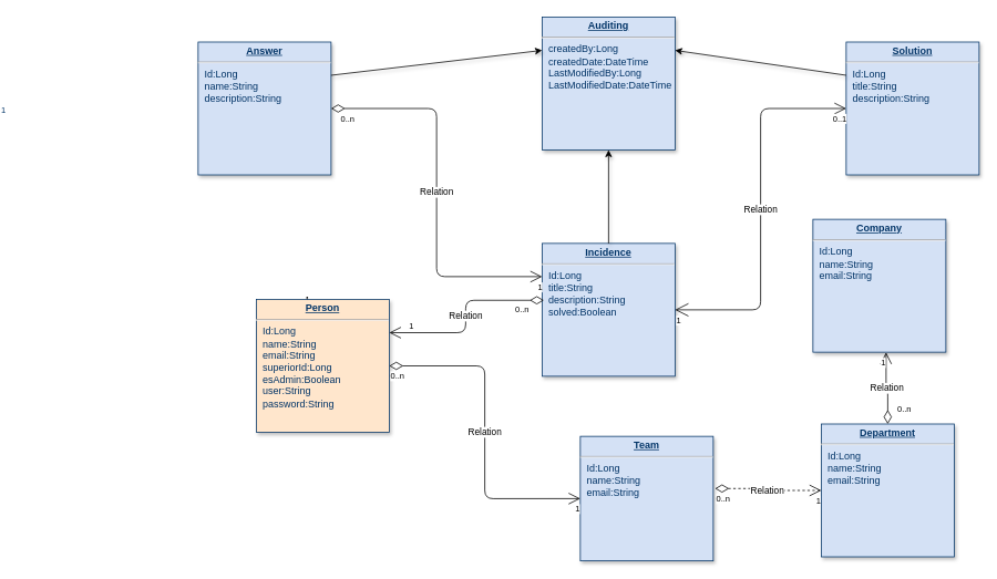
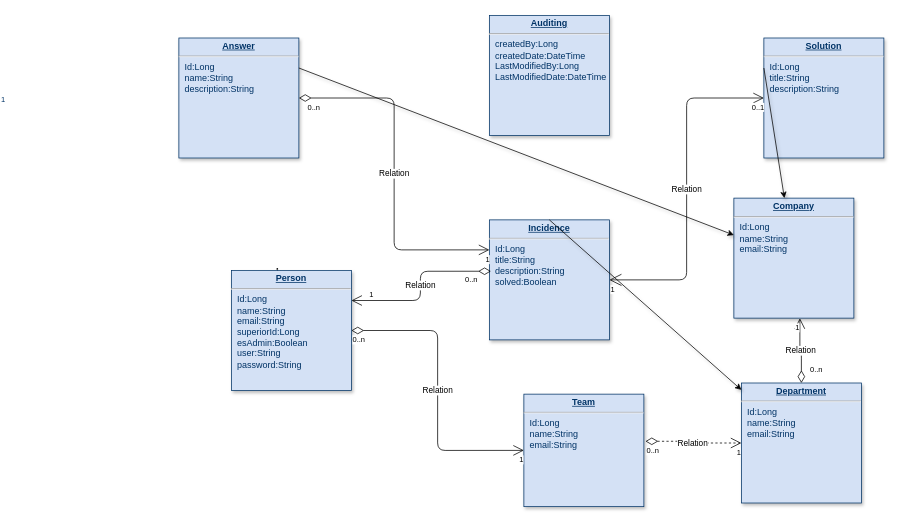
- <mxCell id="32" value="" style="endArrow=classic;html=1;exitX=1;exitY=0.25;exitDx=0;exitDy=0;entryX=0;entryY=0.25;entryDx=0;entryDy=0;shadow=1;" edge="1" parent="1" source="28" target="2"><mxGeometry width="50" height="50" relative="1" as="geometry"><mxPoint x="720.353" y="89.801" as="sourcePoint" /><mxPoint x="289.765" y="69.801" as="targetPoint" /></mxGeometry></mxCell>
+ <mxCell id="32" value="" style="endArrow=classic;html=1;exitX=1;exitY=0.25;exitDx=0;exitDy=0;shadow=1;" edge="1" parent="1" source="28" target="18"><mxGeometry width="50" height="50" relative="1" as="geometry"><mxPoint x="720.353" y="89.801" as="sourcePoint" /><mxPoint x="289.765" y="69.801" as="targetPoint" /></mxGeometry></mxCell>
- <mxCell id="24" value="" style="endArrow=classic;html=1;exitX=0;exitY=0.25;exitDx=0;exitDy=0;entryX=1;entryY=0.25;entryDx=0;entryDy=0;shadow=1;" edge="1" parent="1" source="22" target="2"><mxGeometry width="50" height="50" relative="1" as="geometry"><mxPoint x="409.765" y="109.801" as="sourcePoint" /><mxPoint x="289.765" y="109.801" as="targetPoint" /></mxGeometry></mxCell>
+ <mxCell id="24" value="" style="endArrow=classic;html=1;exitX=0;exitY=0.25;exitDx=0;exitDy=0;shadow=1;" edge="1" parent="1" source="22" target="18"><mxGeometry width="50" height="50" relative="1" as="geometry"><mxPoint x="409.765" y="109.801" as="sourcePoint" /><mxPoint x="289.765" y="109.801" as="targetPoint" /></mxGeometry></mxCell>
- <mxCell id="23" value="" style="endArrow=classic;html=1;exitX=0.5;exitY=0;exitDx=0;exitDy=0;entryX=0.5;entryY=1;entryDx=0;entryDy=0;shadow=1;" edge="1" parent="1" source="8" target="2"><mxGeometry width="50" height="50" relative="1" as="geometry"><mxPoint x="209.765" y="289.801" as="sourcePoint" /><mxPoint x="209.765" y="189.801" as="targetPoint" /></mxGeometry></mxCell>
+ <mxCell id="23" value="" style="endArrow=classic;html=1;exitX=0.5;exitY=0;exitDx=0;exitDy=0;shadow=1;" edge="1" parent="1" source="8" target="6"><mxGeometry width="50" height="50" relative="1" as="geometry"><mxPoint x="209.765" y="289.801" as="sourcePoint" /><mxPoint x="209.765" y="189.801" as="targetPoint" /></mxGeometry></mxCell>
- <mxCell id="4" value="&lt;p style=&quot;margin: 0px ; margin-top: 4px ; text-align: center ; text-decoration: underline&quot;&gt;&lt;strong&gt;Person&lt;/strong&gt;&lt;/p&gt;&lt;hr&gt;&lt;p style=&quot;margin: 0px ; margin-left: 8px&quot;&gt;Id:Long&lt;/p&gt;&lt;p style=&quot;margin: 0px ; margin-left: 8px&quot;&gt;name:String&lt;/p&gt;&lt;p style=&quot;margin: 0px ; margin-left: 8px&quot;&gt;email:String&lt;/p&gt;&lt;p style=&quot;margin: 0px ; margin-left: 8px&quot;&gt;superiorId:Long&lt;br&gt;&lt;/p&gt;&lt;p style=&quot;margin: 0px ; margin-left: 8px&quot;&gt;esAdmin:Boolean&lt;/p&gt;&lt;p style=&quot;margin: 0px ; margin-left: 8px&quot;&gt;user:String&lt;/p&gt;&lt;p style=&quot;margin: 0px ; margin-left: 8px&quot;&gt;password:String&lt;/p&gt;&lt;p style=&quot;margin: 0px ; margin-left: 8px&quot;&gt;&lt;br&gt;&lt;/p&gt;" style="verticalAlign=top;align=left;overflow=fill;fontSize=12;fontFamily=Helvetica;html=1;strokeColor=#003366;shadow=1;fillColor=#ffe6cc;fontColor=#003366;" vertex="1" parent="1"><mxGeometry x="90" y="360" width="160" height="160" as="geometry" /></mxCell>
+ <mxCell id="4" value="&lt;p style=&quot;margin: 0px ; margin-top: 4px ; text-align: center ; text-decoration: underline&quot;&gt;&lt;strong&gt;Person&lt;/strong&gt;&lt;/p&gt;&lt;hr&gt;&lt;p style=&quot;margin: 0px ; margin-left: 8px&quot;&gt;Id:Long&lt;/p&gt;&lt;p style=&quot;margin: 0px ; margin-left: 8px&quot;&gt;name:String&lt;/p&gt;&lt;p style=&quot;margin: 0px ; margin-left: 8px&quot;&gt;email:String&lt;/p&gt;&lt;p style=&quot;margin: 0px ; margin-left: 8px&quot;&gt;superiorId:Long&lt;br&gt;&lt;/p&gt;&lt;p style=&quot;margin: 0px ; margin-left: 8px&quot;&gt;esAdmin:Boolean&lt;/p&gt;&lt;p style=&quot;margin: 0px ; margin-left: 8px&quot;&gt;user:String&lt;/p&gt;&lt;p style=&quot;margin: 0px ; margin-left: 8px&quot;&gt;password:String&lt;/p&gt;&lt;p style=&quot;margin: 0px ; margin-left: 8px&quot;&gt;&lt;br&gt;&lt;/p&gt;" style="verticalAlign=top;align=left;overflow=fill;fontSize=12;fontFamily=Helvetica;html=1;strokeColor=#003366;shadow=1;fillColor=#D4E1F5;fontColor=#003366" vertex="1" parent="1"><mxGeometry x="90" y="360" width="160" height="160" as="geometry" /></mxCell>
